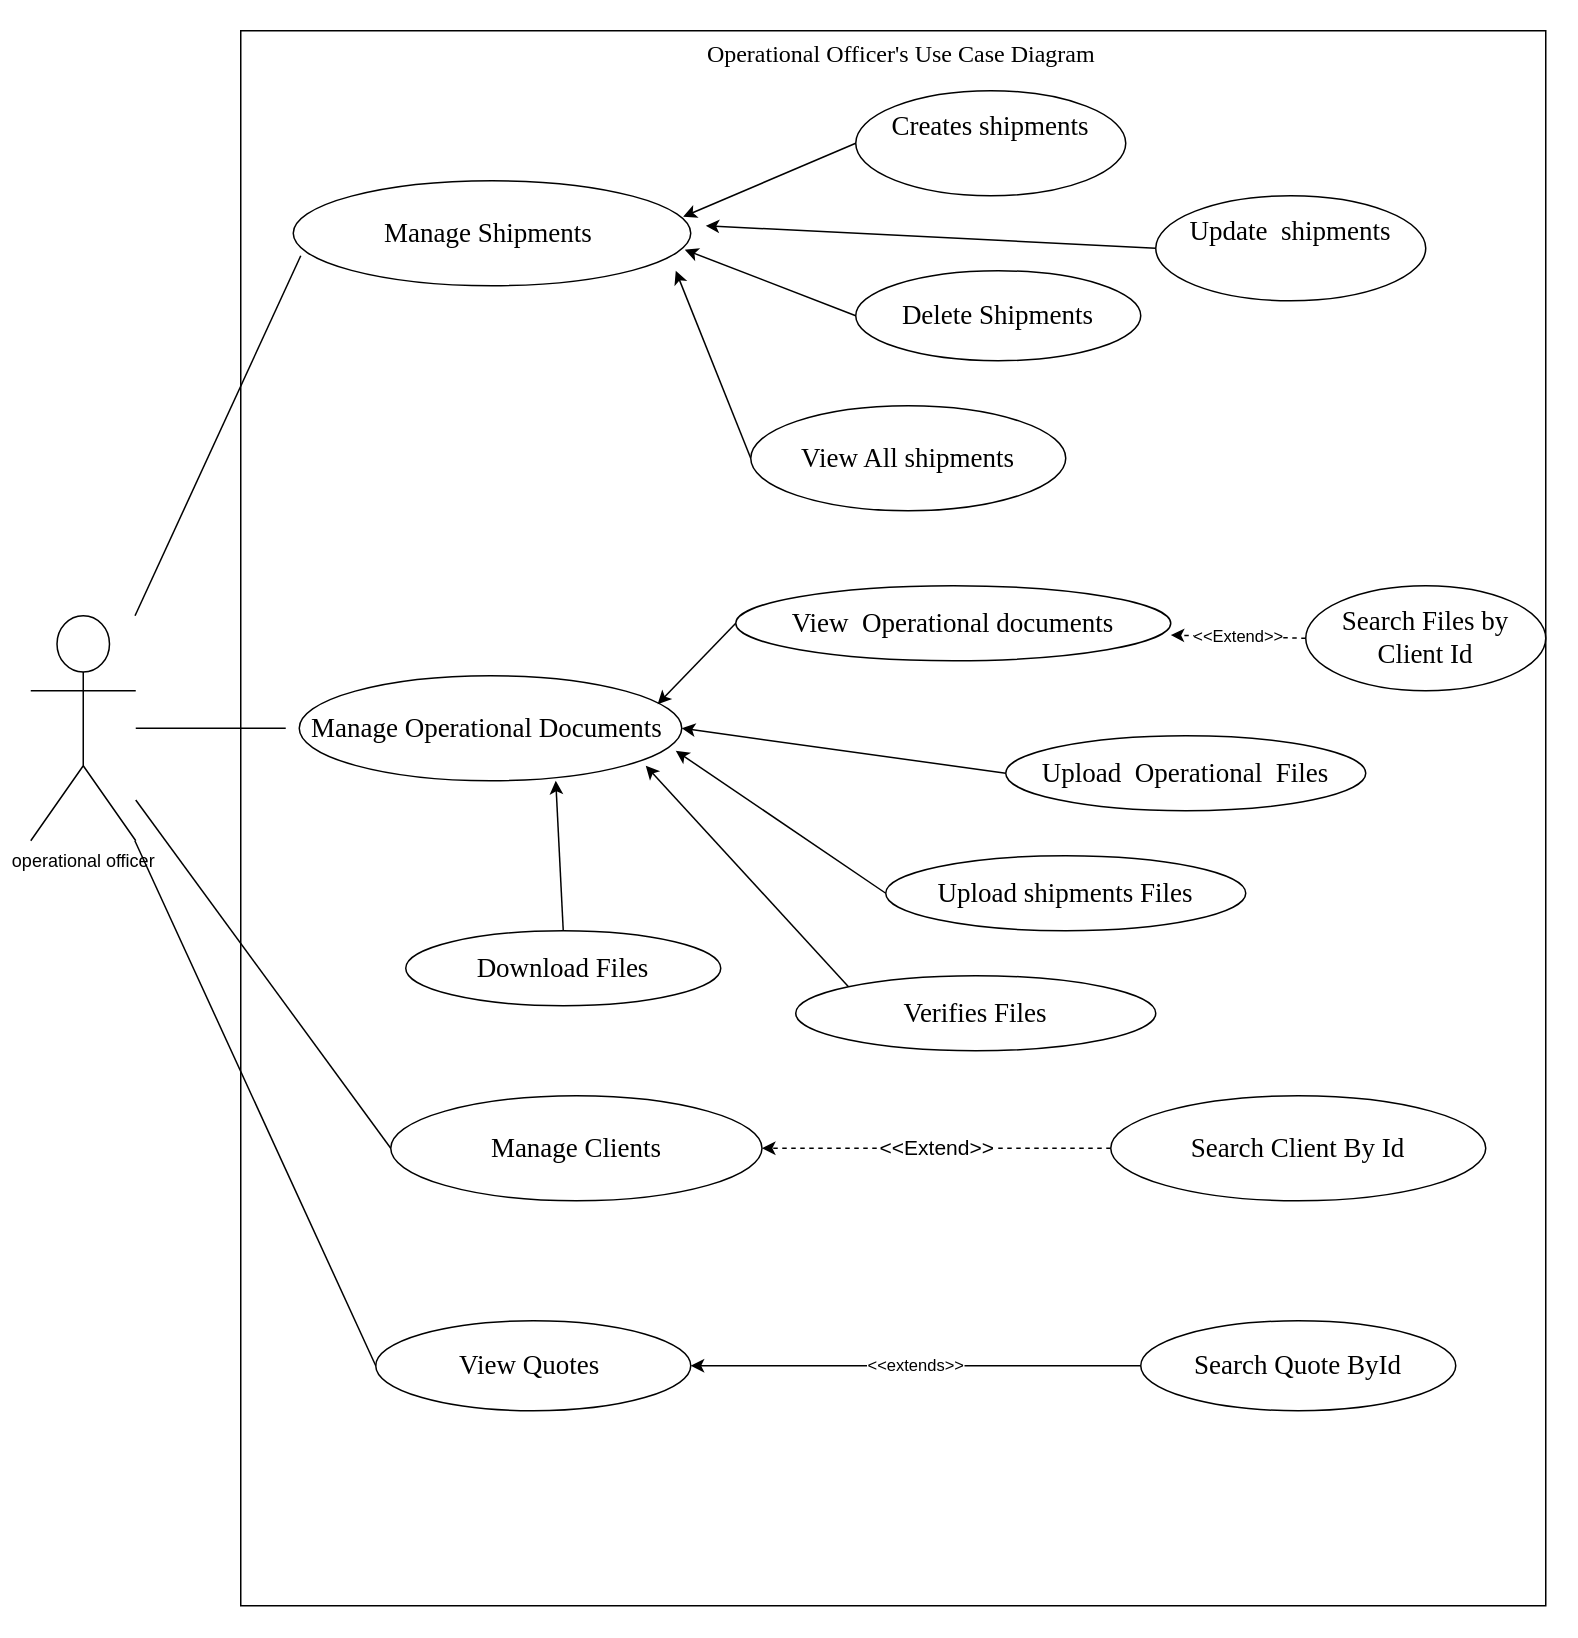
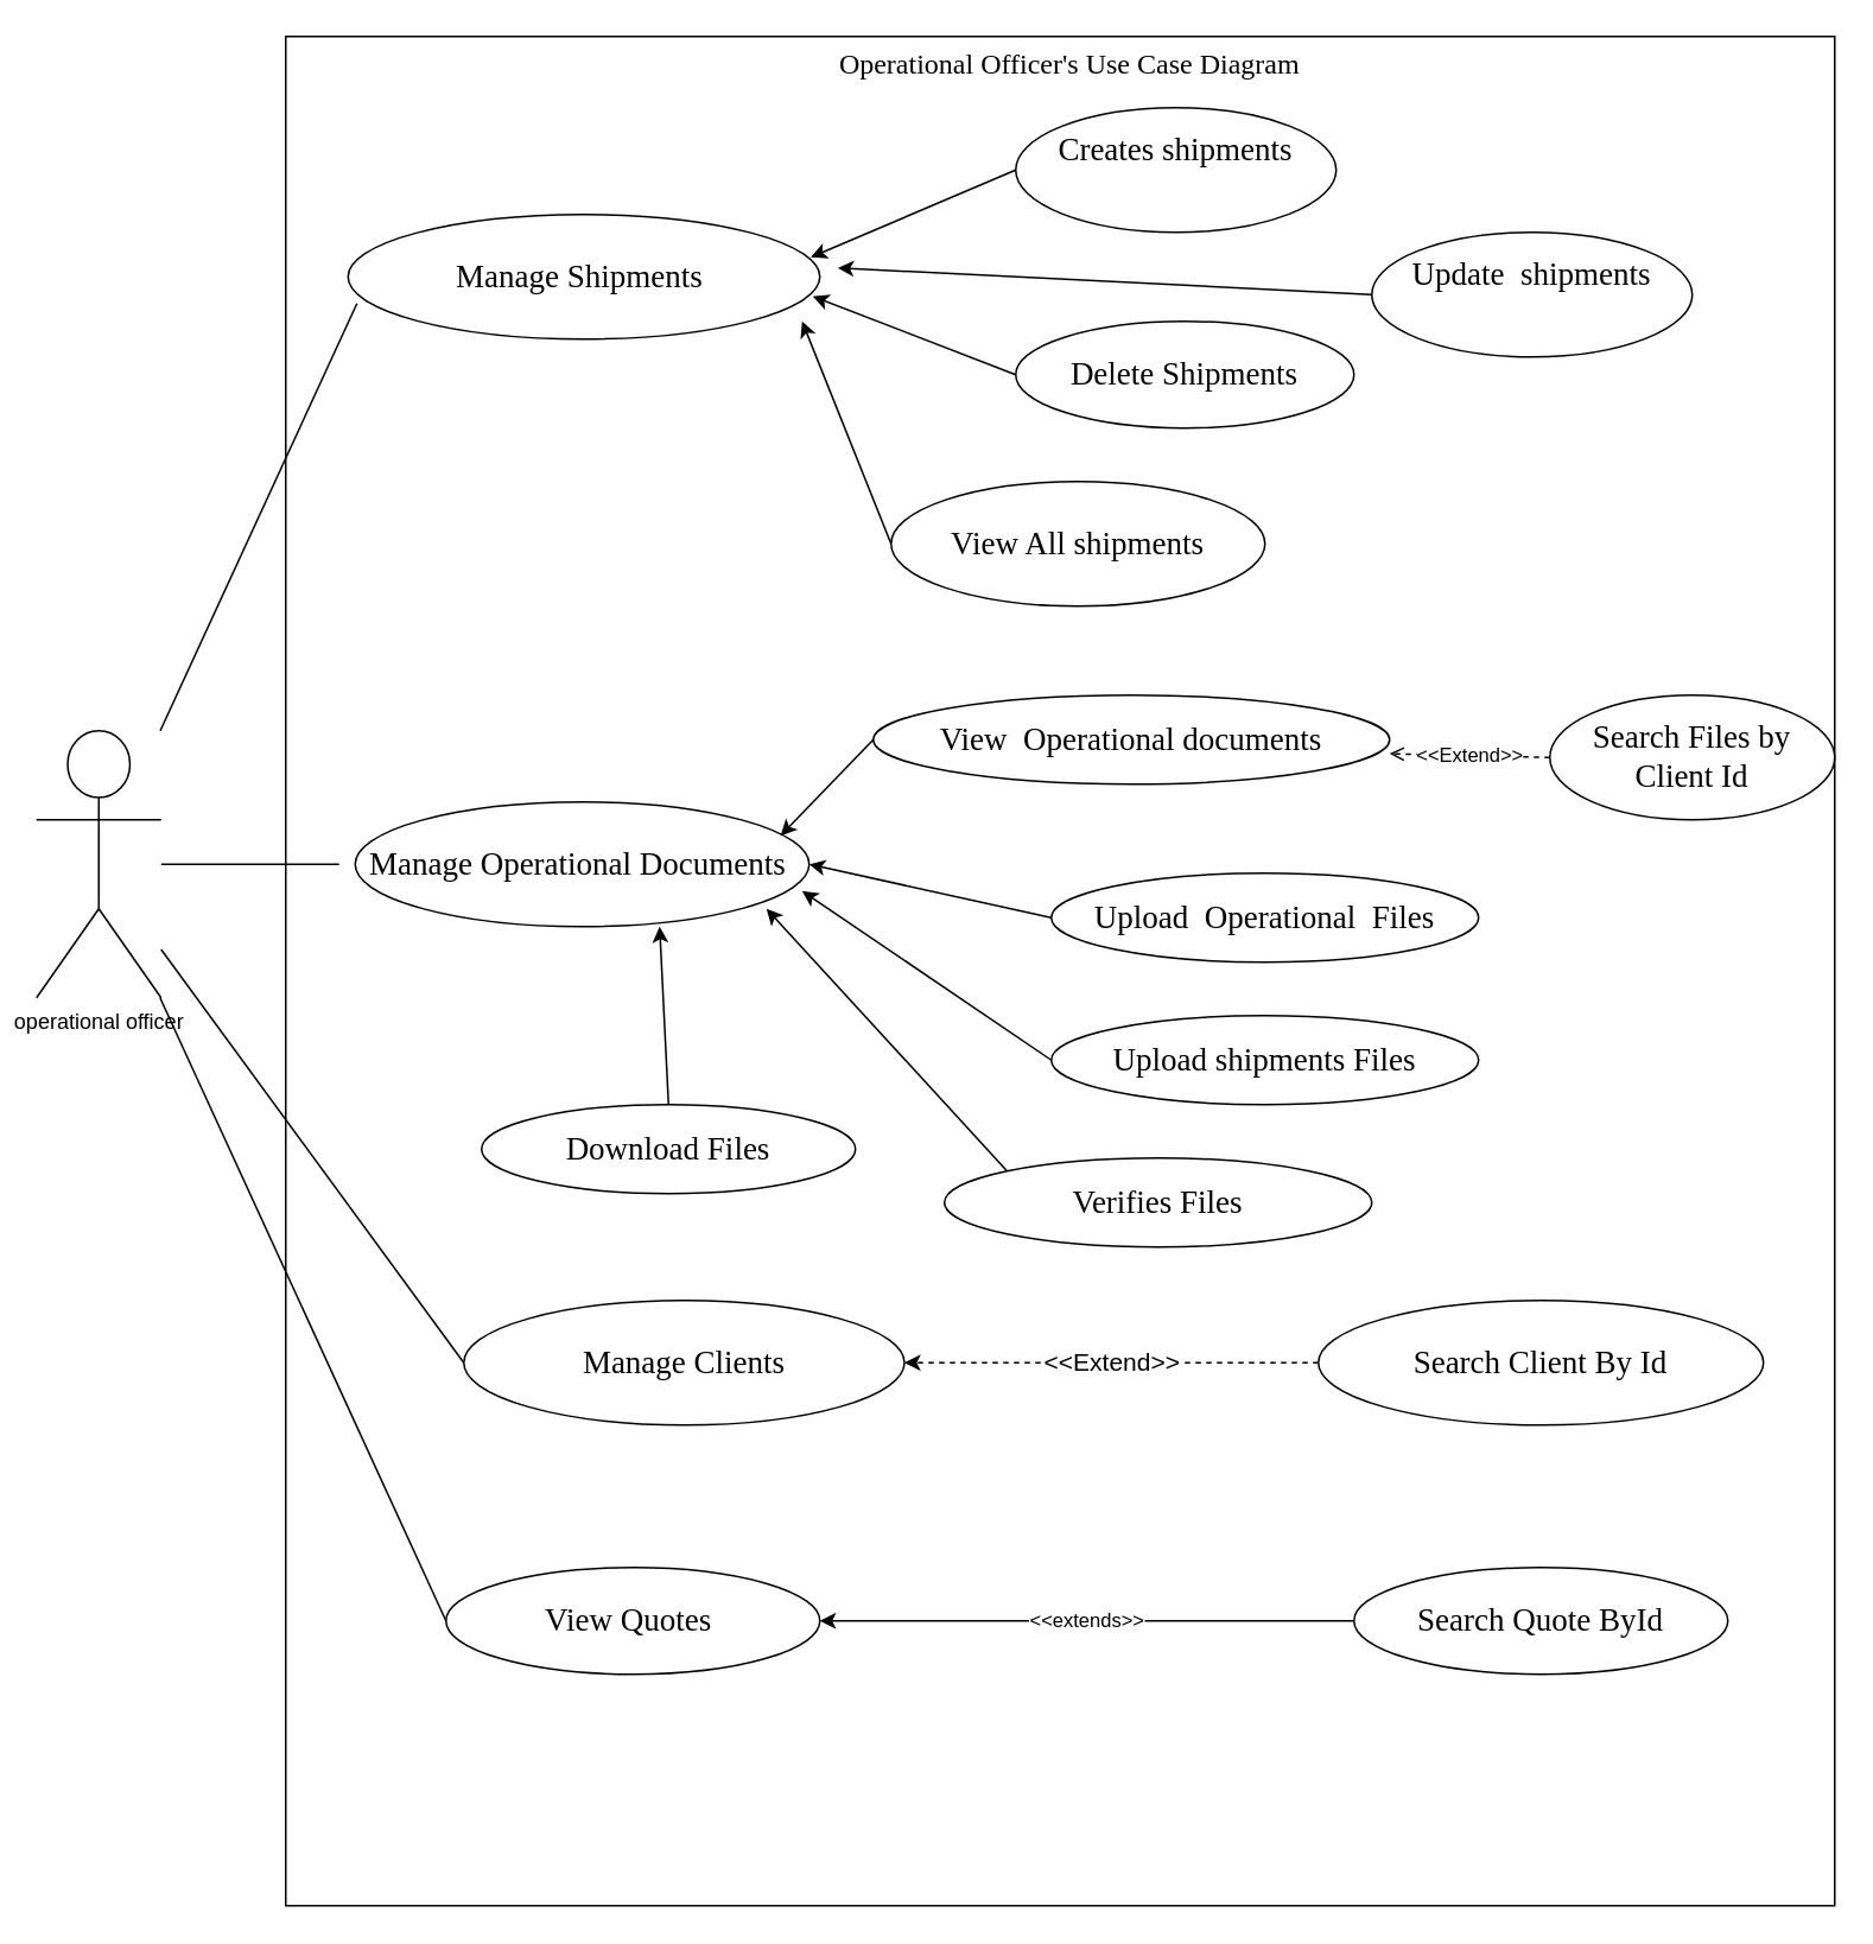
- <mxCell id="24" value="&amp;lt;&amp;lt;Extend&amp;gt;&amp;gt;" style="edgeStyle=none;html=1;exitX=0;exitY=0.5;exitDx=0;exitDy=0;entryX=1;entryY=0.658;entryDx=0;entryDy=0;entryPerimeter=0;dashed=1;" parent="1" source="20" target="11" edge="1"><mxGeometry relative="1" as="geometry" /></mxCell>
+ <mxCell id="24" value="&amp;lt;&amp;lt;Extend&amp;gt;&amp;gt;" style="edgeStyle=none;html=1;exitX=0;exitY=0.5;exitDx=0;exitDy=0;entryX=1;entryY=0.658;entryDx=0;entryDy=0;entryPerimeter=0;dashed=1;endArrow=open;" parent="1" source="20" target="11" edge="1"><mxGeometry relative="1" as="geometry" /></mxCell>
- <mxCell id="15" value="Upload&amp;nbsp; Operational&amp;nbsp; Files" style="ellipse;whiteSpace=wrap;html=1;fontFamily=Times New Roman;fontSize=18;" parent="1" vertex="1"><mxGeometry x="670" y="490" width="240" height="50" as="geometry" /></mxCell>
+ <mxCell id="15" value="Upload&amp;nbsp; Operational&amp;nbsp; Files" style="ellipse;whiteSpace=wrap;html=1;fontFamily=Times New Roman;fontSize=18;" parent="1" vertex="1"><mxGeometry x="590" y="490" width="240" height="50" as="geometry" /></mxCell>
